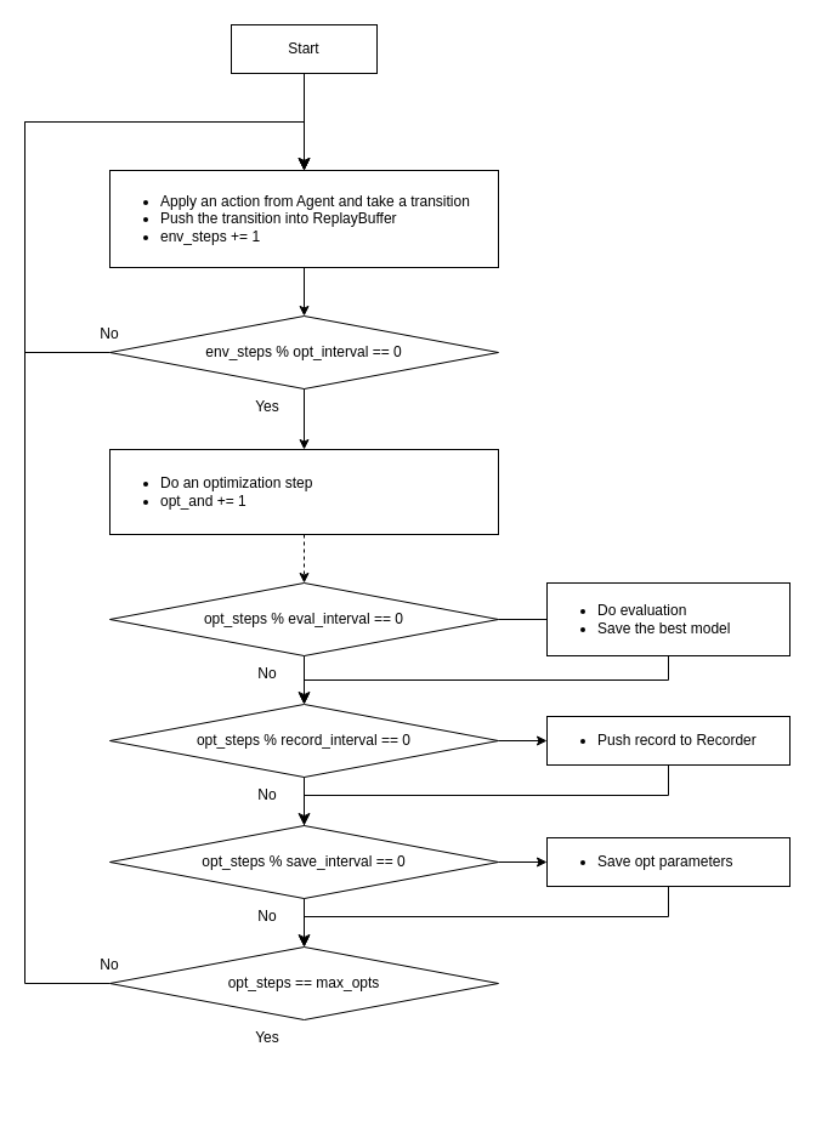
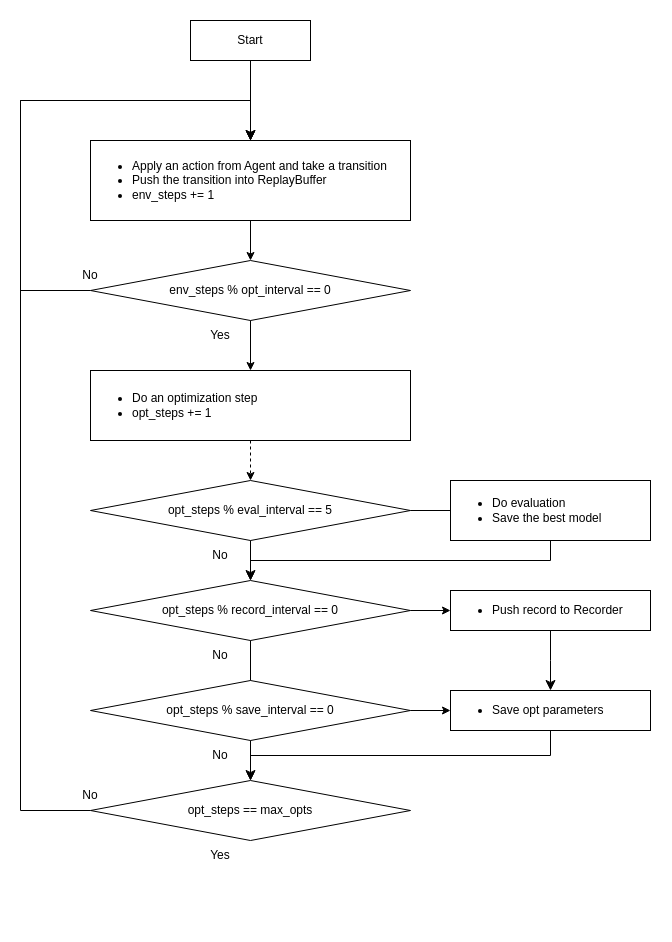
- <mxCell id="8" value="&lt;ul&gt;&lt;li&gt;Do an optimization step&lt;/li&gt;&lt;li&gt;opt_and += 1&lt;/li&gt;&lt;/ul&gt;" style="rounded=0;whiteSpace=wrap;html=1;align=left;" vertex="1" parent="2"><mxGeometry x="70" y="350" width="320" height="70" as="geometry" /></mxCell>
+ <mxCell id="8" value="&lt;ul&gt;&lt;li&gt;Do an optimization step&lt;/li&gt;&lt;li&gt;opt_steps += 1&lt;/li&gt;&lt;/ul&gt;" style="rounded=0;whiteSpace=wrap;html=1;align=left;" vertex="1" parent="2"><mxGeometry x="70" y="350" width="320" height="70" as="geometry" /></mxCell>
- <mxCell id="10" value="opt_steps % eval_interval == 0" style="rhombus;whiteSpace=wrap;html=1;" vertex="1" parent="2"><mxGeometry x="70" y="460" width="320" height="60" as="geometry" /></mxCell>
+ <mxCell id="10" value="opt_steps % eval_interval == 5" style="rhombus;whiteSpace=wrap;html=1;" vertex="1" parent="2"><mxGeometry x="70" y="460" width="320" height="60" as="geometry" /></mxCell>
- <mxCell id="34" value="" style="edgeStyle=elbowEdgeStyle;elbow=vertical;endArrow=classic;html=1;curved=0;rounded=0;endSize=8;startSize=8;exitX=0.5;exitY=1;exitDx=0;exitDy=0;entryX=0.5;entryY=0;entryDx=0;entryDy=0;" edge="1" parent="2" source="30" target="14"><mxGeometry width="50" height="50" relative="1" as="geometry"><mxPoint x="310" y="470" as="sourcePoint" /><mxPoint x="360" y="420" as="targetPoint" /></mxGeometry></mxCell>
+ <mxCell id="34" value="" style="edgeStyle=elbowEdgeStyle;elbow=vertical;endArrow=classic;html=1;curved=0;rounded=0;endSize=8;startSize=8;exitX=0.5;exitY=1;exitDx=0;exitDy=0;" edge="1" parent="2" source="30" target="31"><mxGeometry width="50" height="50" relative="1" as="geometry"><mxPoint x="310" y="470" as="sourcePoint" /><mxPoint x="360" y="420" as="targetPoint" /></mxGeometry></mxCell>
